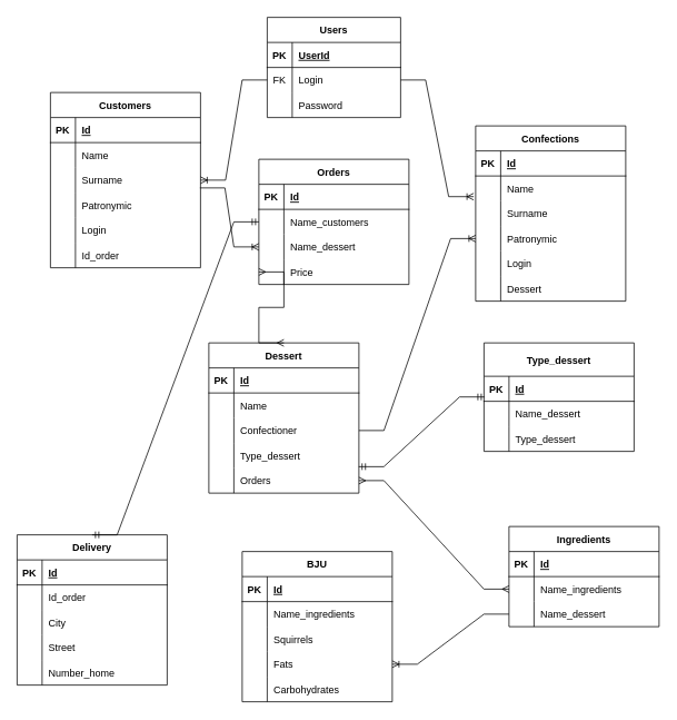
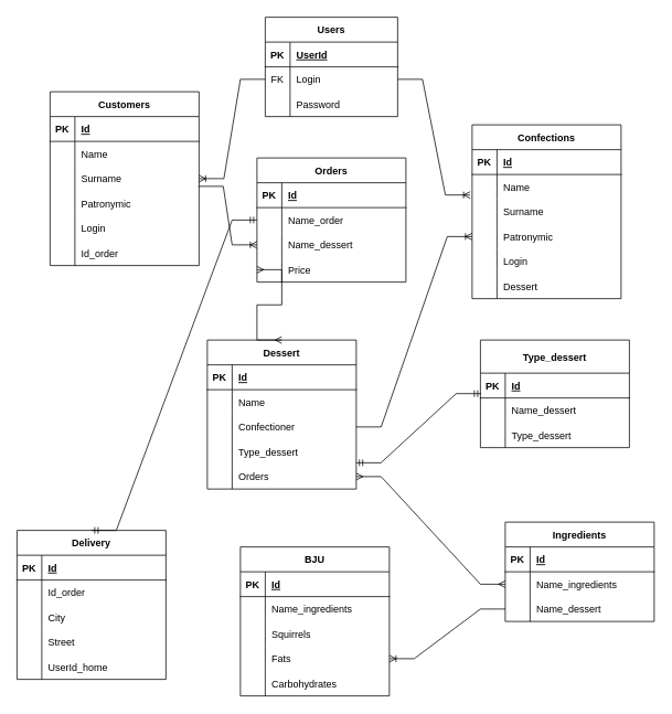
- <mxCell id="82" value="Name_customers" style="shape=partialRectangle;connectable=0;fillColor=none;top=0;left=0;bottom=0;right=0;align=left;spacingLeft=6;overflow=hidden;" vertex="1" parent="80"><mxGeometry x="30" width="150" height="30" as="geometry"><mxRectangle width="150" height="30" as="alternateBounds" /></mxGeometry></mxCell>
+ <mxCell id="82" value="Name_order" style="shape=partialRectangle;connectable=0;fillColor=none;top=0;left=0;bottom=0;right=0;align=left;spacingLeft=6;overflow=hidden;" vertex="1" parent="80"><mxGeometry x="30" width="150" height="30" as="geometry"><mxRectangle width="150" height="30" as="alternateBounds" /></mxGeometry></mxCell>
- <mxCell id="130" value="Number_home" style="shape=partialRectangle;connectable=0;fillColor=none;top=0;left=0;bottom=0;right=0;align=left;spacingLeft=6;overflow=hidden;" vertex="1" parent="128"><mxGeometry x="30" width="150" height="30" as="geometry"><mxRectangle width="150" height="30" as="alternateBounds" /></mxGeometry></mxCell>
+ <mxCell id="130" value="UserId_home" style="shape=partialRectangle;connectable=0;fillColor=none;top=0;left=0;bottom=0;right=0;align=left;spacingLeft=6;overflow=hidden;" vertex="1" parent="128"><mxGeometry x="30" width="150" height="30" as="geometry"><mxRectangle width="150" height="30" as="alternateBounds" /></mxGeometry></mxCell>
